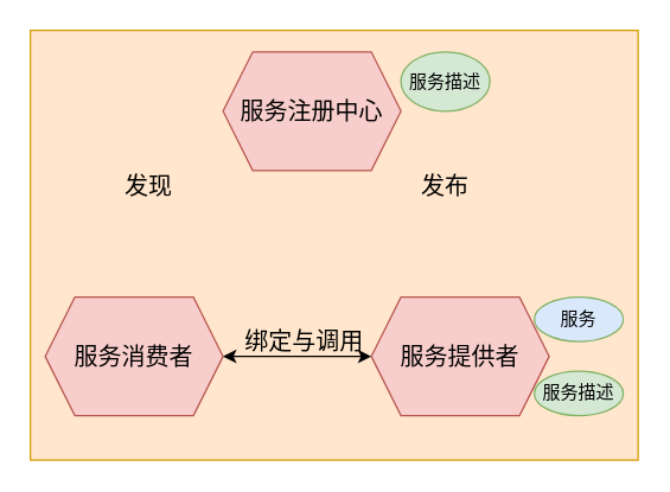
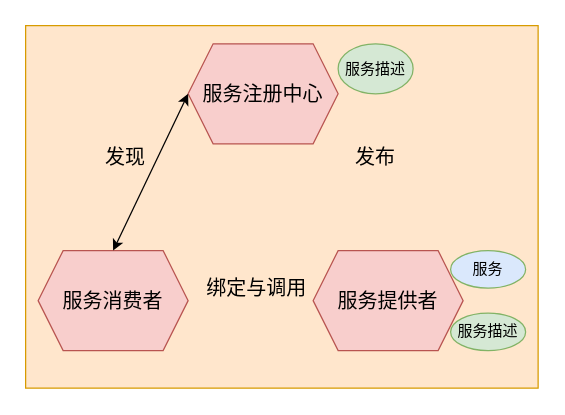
+ <mxCell id="8" value="" style="endArrow=classic;startArrow=classic;html=1;entryX=0;entryY=0.5;entryDx=0;entryDy=0;exitX=0.5;exitY=0;exitDx=0;exitDy=0;" edge="1" parent="1" source="4" target="5"><mxGeometry width="50" height="50" relative="1" as="geometry"><mxPoint x="40" y="-290" as="sourcePoint" /><mxPoint x="90" y="-340" as="targetPoint" /></mxGeometry></mxCell>
- <mxCell id="7" value="" style="endArrow=classic;startArrow=classic;html=1;exitX=1;exitY=0.5;exitDx=0;exitDy=0;entryX=0;entryY=0.5;entryDx=0;entryDy=0;" edge="1" parent="1" source="4" target="6"><mxGeometry width="50" height="50" relative="1" as="geometry"><mxPoint x="140" y="-170" as="sourcePoint" /><mxPoint x="190" y="-220" as="targetPoint" /></mxGeometry></mxCell>
